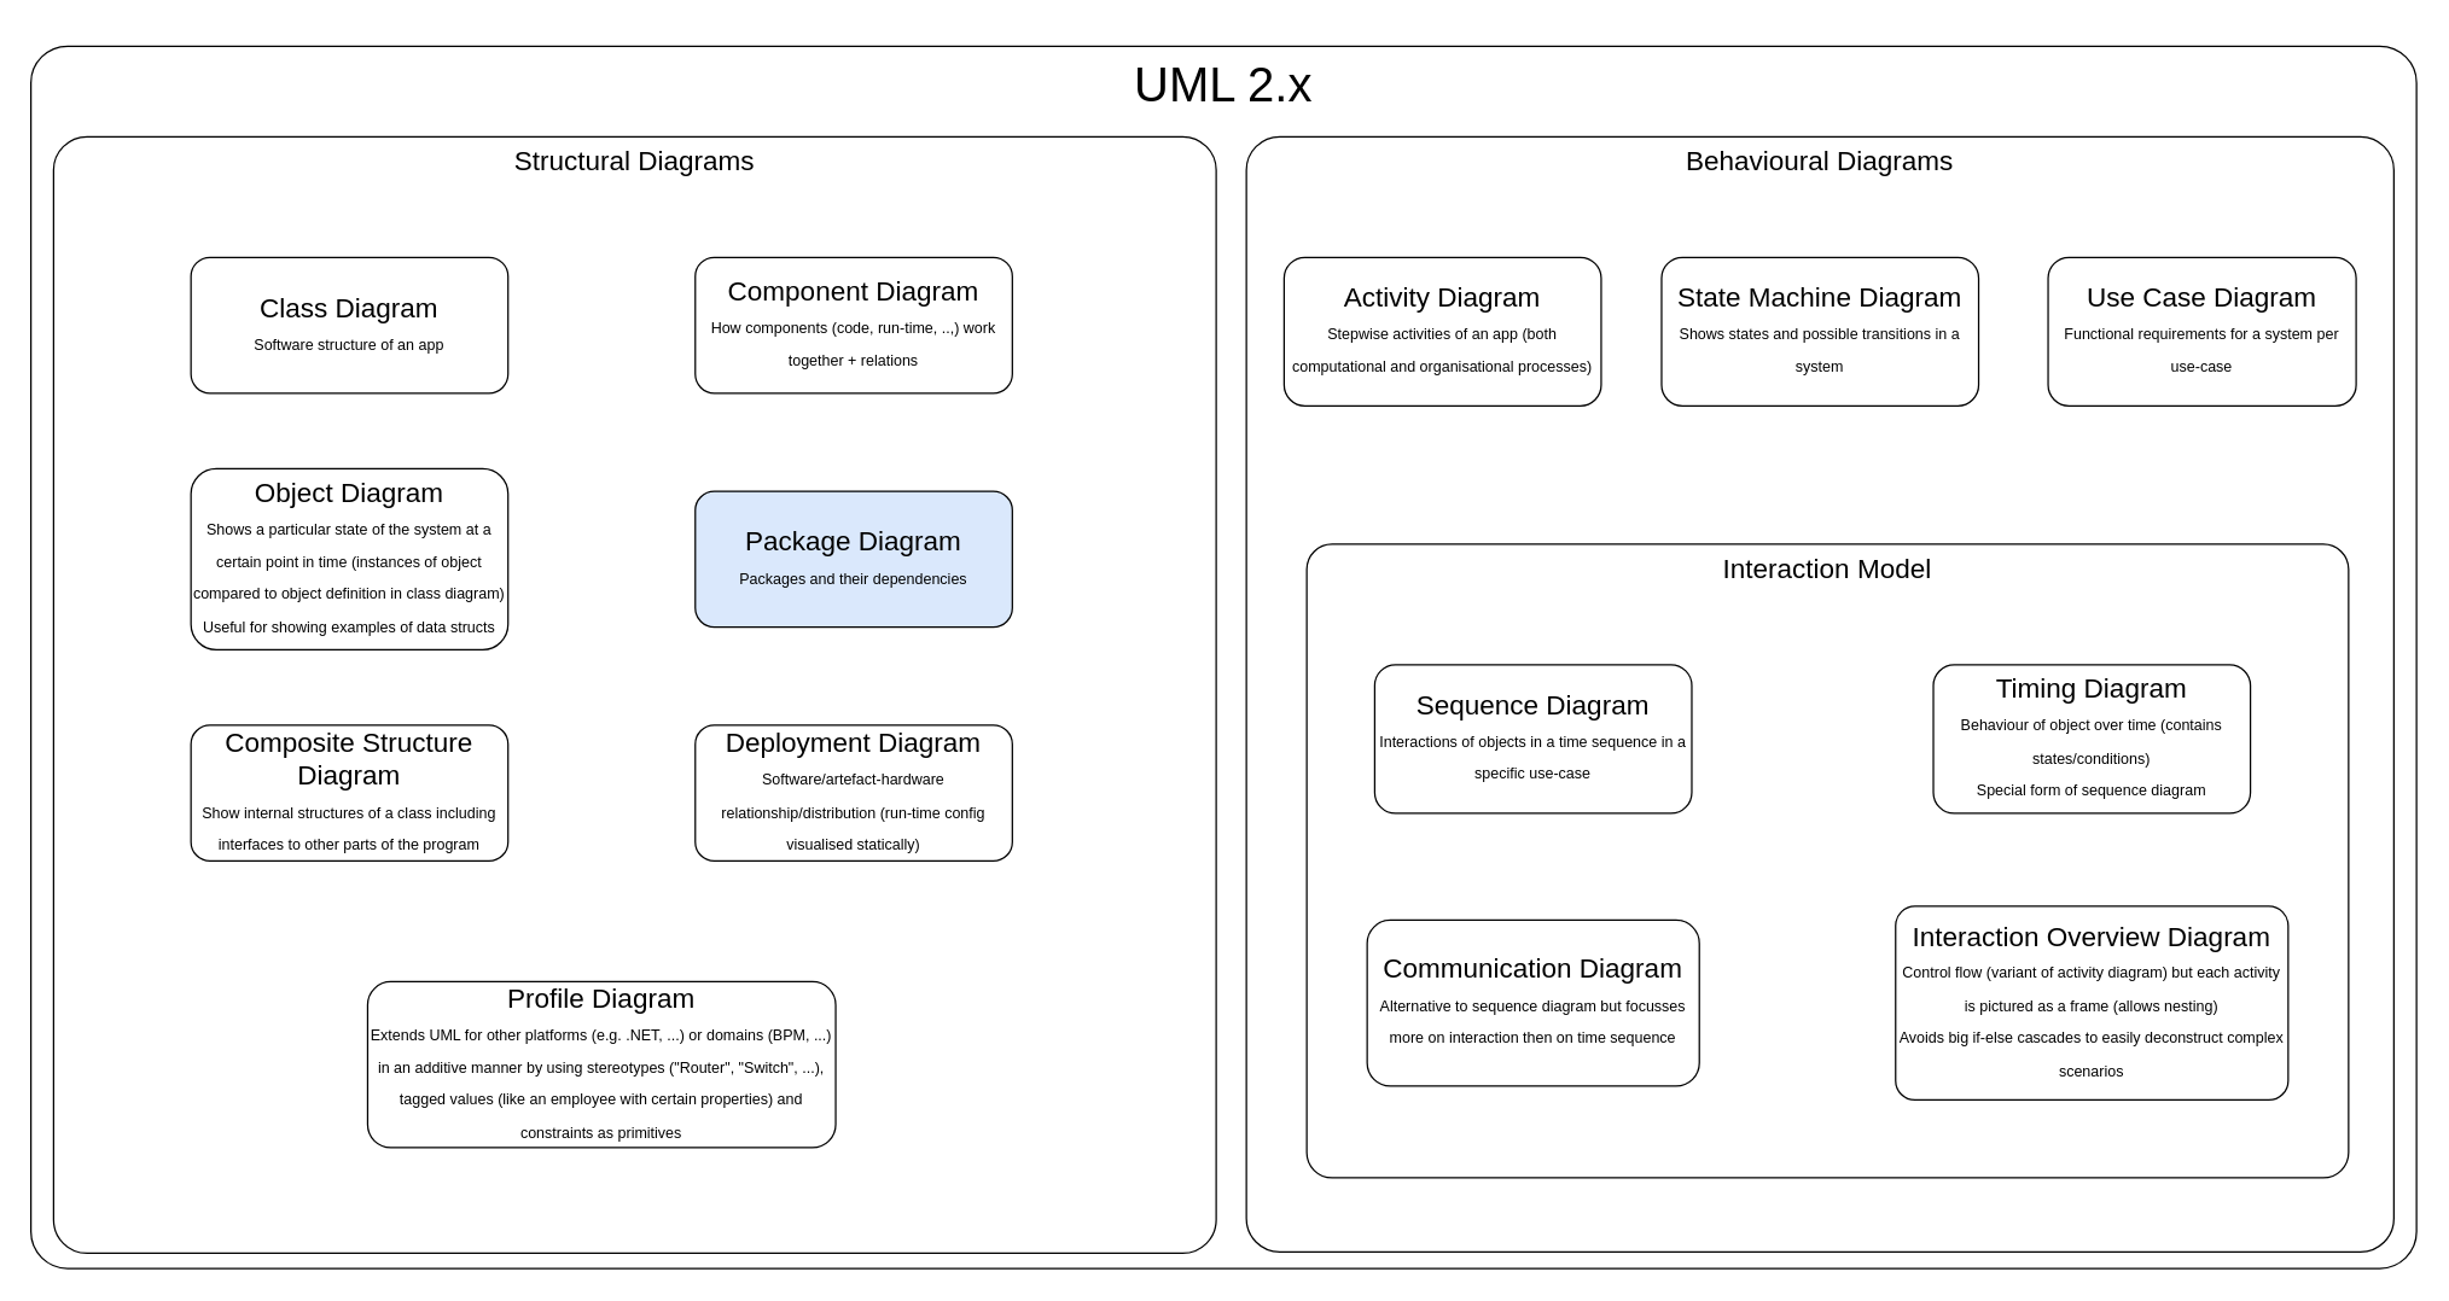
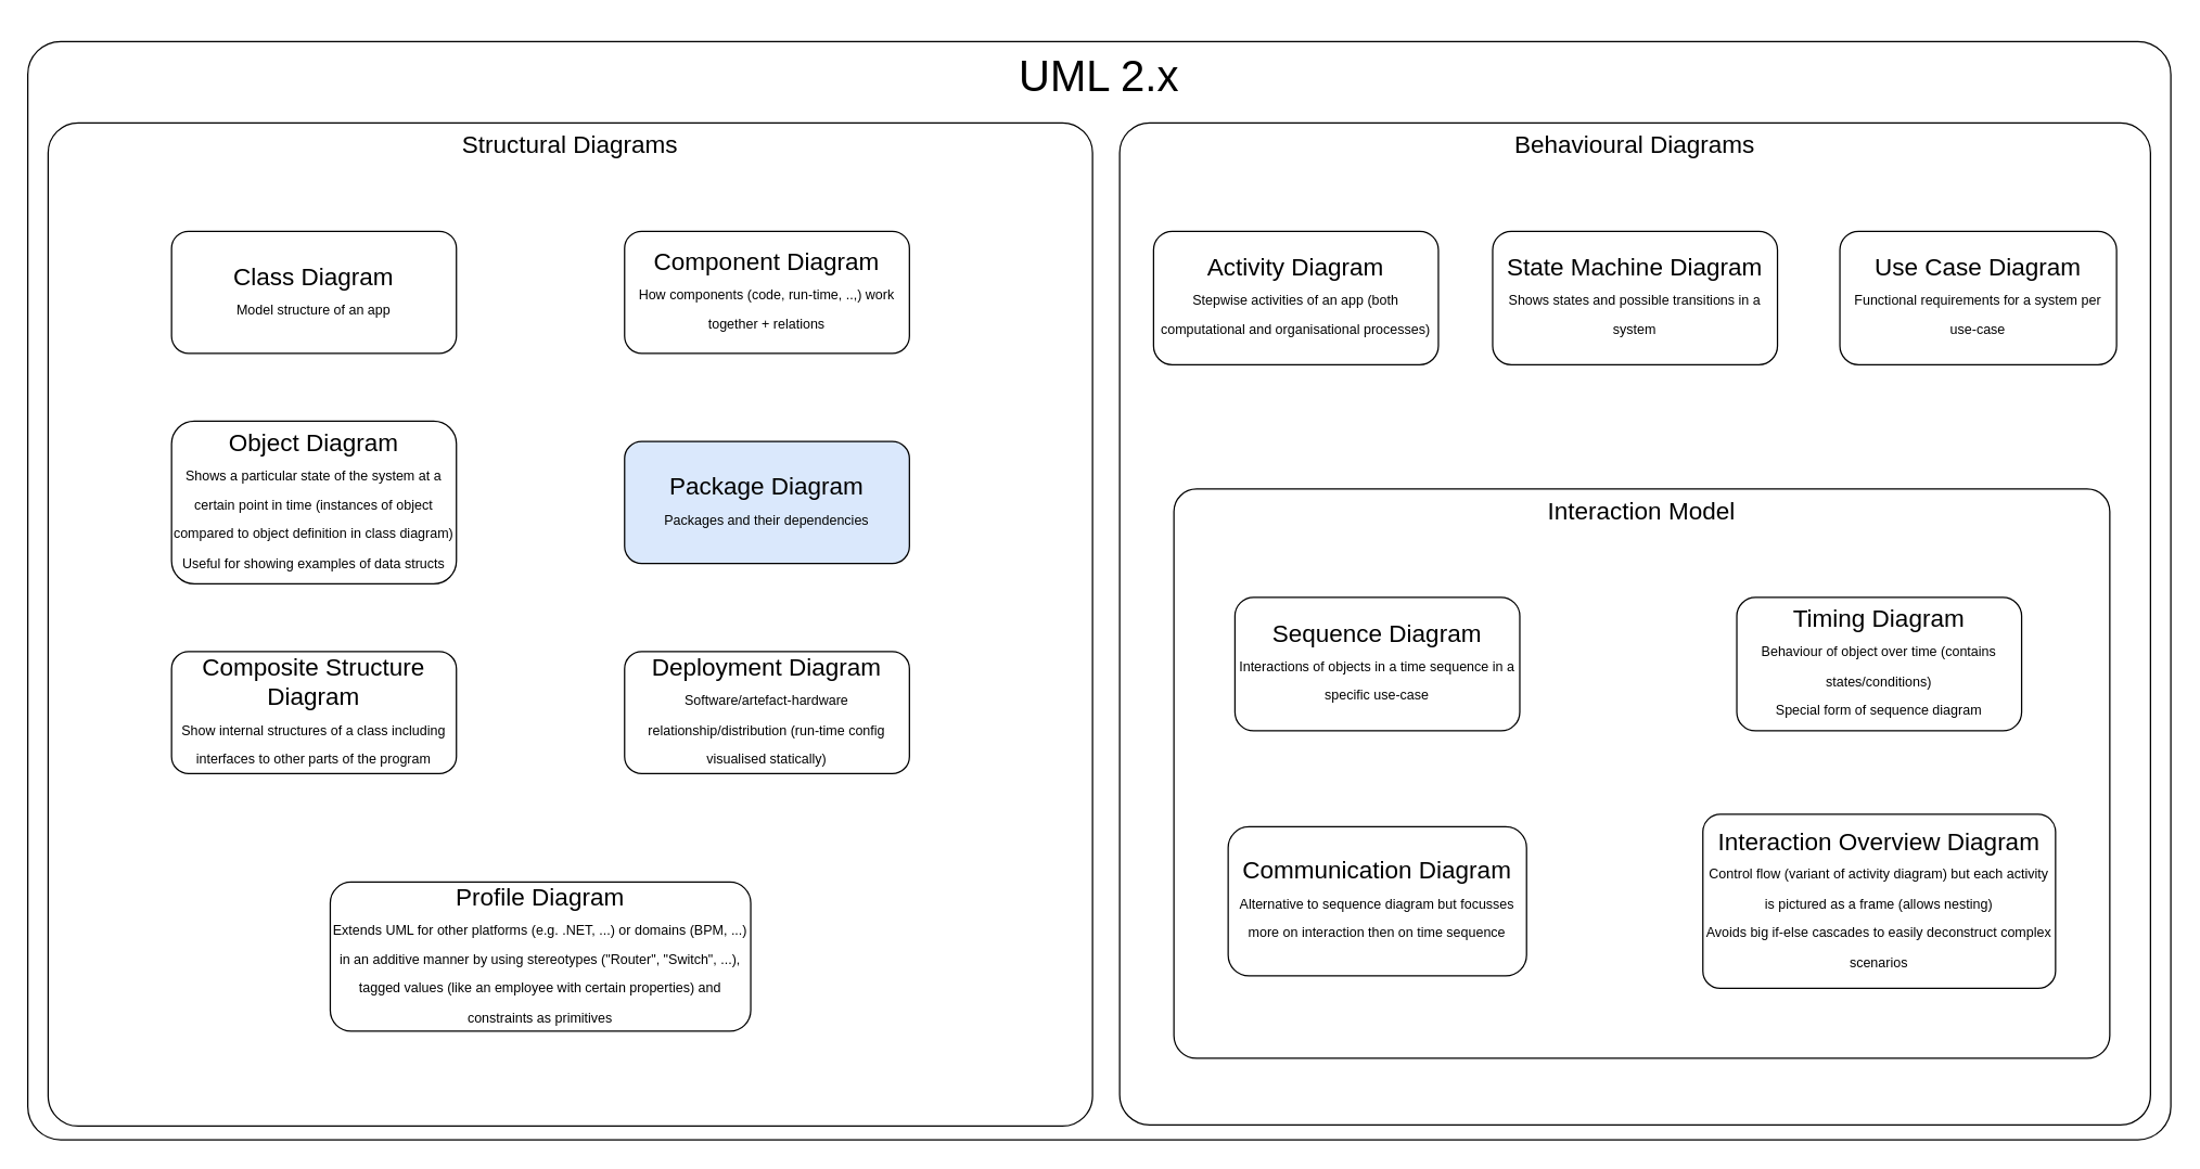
- <mxCell id="9" value="Class Diagram&lt;br&gt;&lt;font style=&quot;font-size: 10px;&quot;&gt;Software structure of an app&lt;/font&gt;" style="rounded=1;whiteSpace=wrap;html=1;arcSize=14;fontSize=18;" vertex="1" parent="1"><mxGeometry x="126" y="170" width="210" height="90" as="geometry" /></mxCell>
+ <mxCell id="9" value="Class Diagram&lt;br&gt;&lt;font style=&quot;font-size: 10px;&quot;&gt;Model structure of an app&lt;/font&gt;" style="rounded=1;whiteSpace=wrap;html=1;arcSize=14;fontSize=18;" vertex="1" parent="1"><mxGeometry x="126" y="170" width="210" height="90" as="geometry" /></mxCell>
